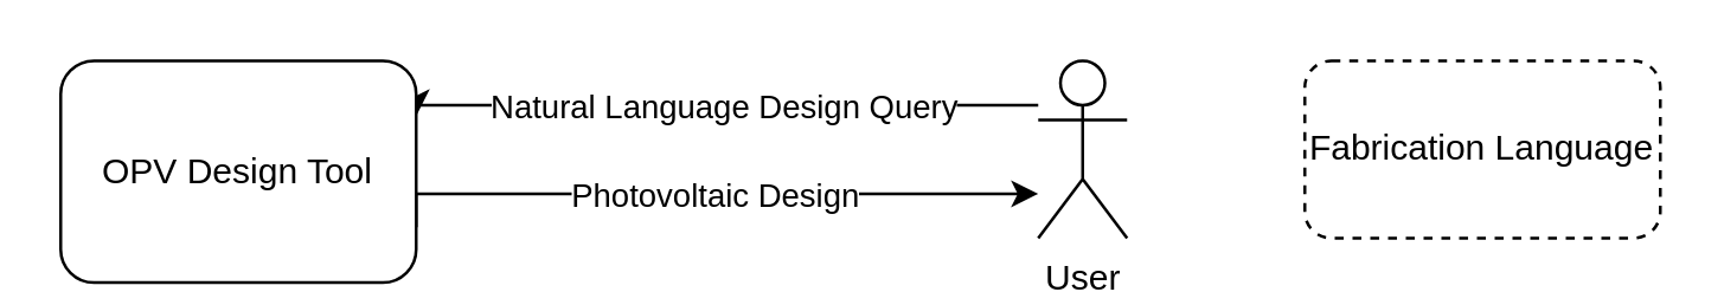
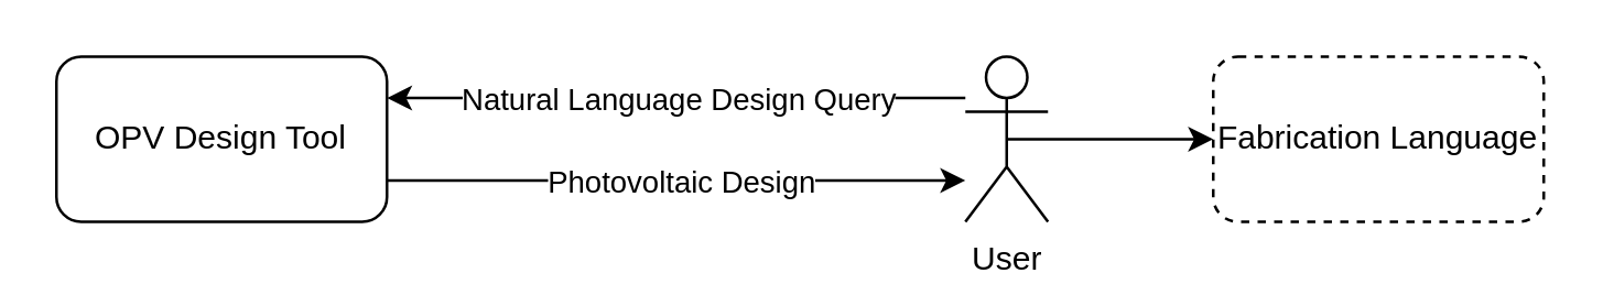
+ <mxCell id="4" style="edgeStyle=orthogonalEdgeStyle;rounded=0;orthogonalLoop=1;jettySize=auto;html=1;exitX=0.5;exitY=0.5;exitDx=0;exitDy=0;exitPerimeter=0;entryX=0;entryY=0.5;entryDx=0;entryDy=0;" edge="1" parent="1" source="5" target="6"><mxGeometry relative="1" as="geometry" /></mxCell>
- <mxCell id="9" value="OPV Design Tool" style="rounded=1;whiteSpace=wrap;html=1;" vertex="1" parent="1"><mxGeometry x="20" y="20" width="120" height="75" as="geometry" /></mxCell>
+ <mxCell id="9" value="OPV Design Tool" style="rounded=1;whiteSpace=wrap;html=1;" vertex="1" parent="1"><mxGeometry x="20" y="20" width="120" height="60" as="geometry" /></mxCell>
